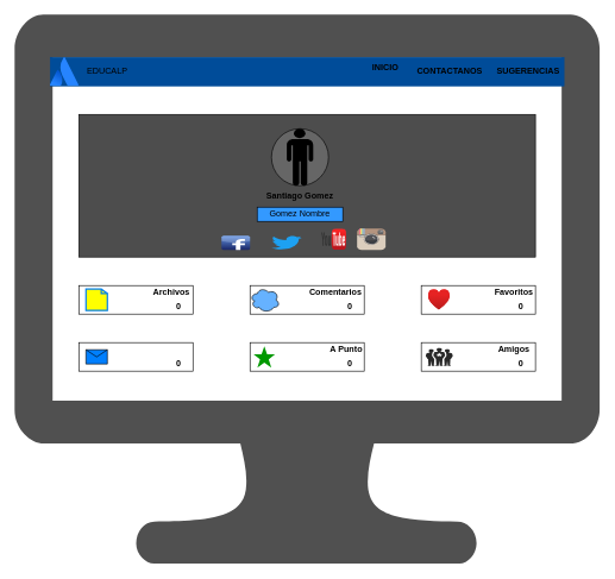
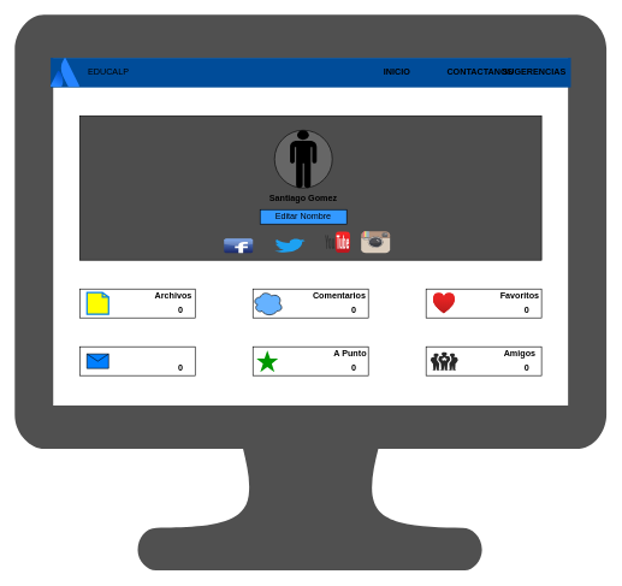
- <mxCell id="40" value="&lt;b&gt;INICIO&lt;/b&gt;" style="text;html=1;strokeColor=none;fillColor=none;align=center;verticalAlign=middle;whiteSpace=wrap;rounded=0;" vertex="1" parent="1"><mxGeometry x="510" y="85" width="60" height="20" as="geometry" /></mxCell>
+ <mxCell id="40" value="&lt;b&gt;INICIO&lt;/b&gt;" style="text;html=1;strokeColor=none;fillColor=none;align=center;verticalAlign=middle;whiteSpace=wrap;rounded=0;" vertex="1" parent="1"><mxGeometry x="520" y="90" width="60" height="20" as="geometry" /></mxCell>
- <mxCell id="7" value="&lt;b&gt;CONTACTANOS&lt;/b&gt;" style="text;html=1;strokeColor=none;fillColor=none;align=center;verticalAlign=middle;whiteSpace=wrap;rounded=0;" vertex="1" parent="1"><mxGeometry x="600" y="90" width="60" height="20" as="geometry" /></mxCell>
+ <mxCell id="7" value="&lt;b&gt;CONTACTANOS&lt;/b&gt;" style="text;html=1;strokeColor=none;fillColor=none;align=center;verticalAlign=middle;whiteSpace=wrap;rounded=0;" vertex="1" parent="1"><mxGeometry x="635" y="90" width="60" height="20" as="geometry" /></mxCell>
- <mxCell id="17" value="Gomez Nombre" style="rounded=0;whiteSpace=wrap;html=1;fillColor=#3399FF;" vertex="1" parent="1"><mxGeometry x="360" y="290" width="120" height="20" as="geometry" /></mxCell>
+ <mxCell id="17" value="Editar Nombre" style="rounded=0;whiteSpace=wrap;html=1;fillColor=#3399FF;" vertex="1" parent="1"><mxGeometry x="360" y="290" width="120" height="20" as="geometry" /></mxCell>
